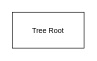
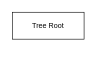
- <mxCell id="2" value="Tree Root" style="align=center;collapsible=0;container=1;recursiveResize=0;" vertex="1" parent="1"><mxGeometry x="20" y="20" width="120" height="60" as="geometry" /></mxCell>
+ <mxCell id="2" value="Tree Root" style="align=center;collapsible=0;container=1;recursiveResize=0;" vertex="1" parent="1"><mxGeometry x="20" y="20" width="120" height="45" as="geometry" /></mxCell>
